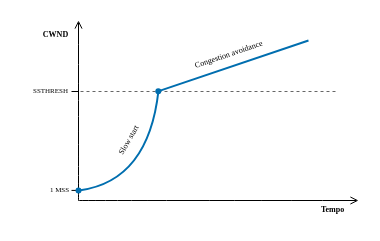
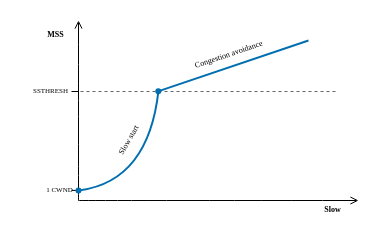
- <mxCell id="12" value="CWND" style="text;html=1;align=center;verticalAlign=middle;resizable=0;points=[];autosize=1;strokeColor=none;fillColor=none;fontSize=8;fontFamily=Bahnschrift;fontColor=#000000;fontStyle=1" parent="1" vertex="1"><mxGeometry x="30" y="24" width="50" height="20" as="geometry" /></mxCell>
+ <mxCell id="12" value="MSS" style="text;html=1;align=center;verticalAlign=middle;resizable=0;points=[];autosize=1;strokeColor=none;fillColor=none;fontSize=8;fontFamily=Bahnschrift;fontColor=#000000;fontStyle=1" parent="1" vertex="1"><mxGeometry x="30" y="24" width="50" height="20" as="geometry" /></mxCell>
- <mxCell id="9" value="1 MSS" style="text;html=1;align=center;verticalAlign=middle;resizable=0;points=[];autosize=1;strokeColor=none;fillColor=none;fontSize=7;fontFamily=Bahnschrift;fontColor=#000000;" parent="1" vertex="1"><mxGeometry x="39" y="180" width="40" height="20" as="geometry" /></mxCell>
+ <mxCell id="9" value="1 CWND" style="text;html=1;align=center;verticalAlign=middle;resizable=0;points=[];autosize=1;strokeColor=none;fillColor=none;fontSize=7;fontFamily=Bahnschrift;fontColor=#000000;" parent="1" vertex="1"><mxGeometry x="39" y="180" width="40" height="20" as="geometry" /></mxCell>
- <mxCell id="13" value="Tempo" style="text;html=1;align=center;verticalAlign=middle;resizable=0;points=[];autosize=1;strokeColor=none;fillColor=none;fontSize=8;fontFamily=Bahnschrift;fontColor=#000000;fontStyle=1" parent="1" vertex="1"><mxGeometry x="307" y="199" width="50" height="20" as="geometry" /></mxCell>
+ <mxCell id="13" value="Slow" style="text;html=1;align=center;verticalAlign=middle;resizable=0;points=[];autosize=1;strokeColor=none;fillColor=none;fontSize=8;fontFamily=Bahnschrift;fontColor=#000000;fontStyle=1" parent="1" vertex="1"><mxGeometry x="307" y="199" width="50" height="20" as="geometry" /></mxCell>
